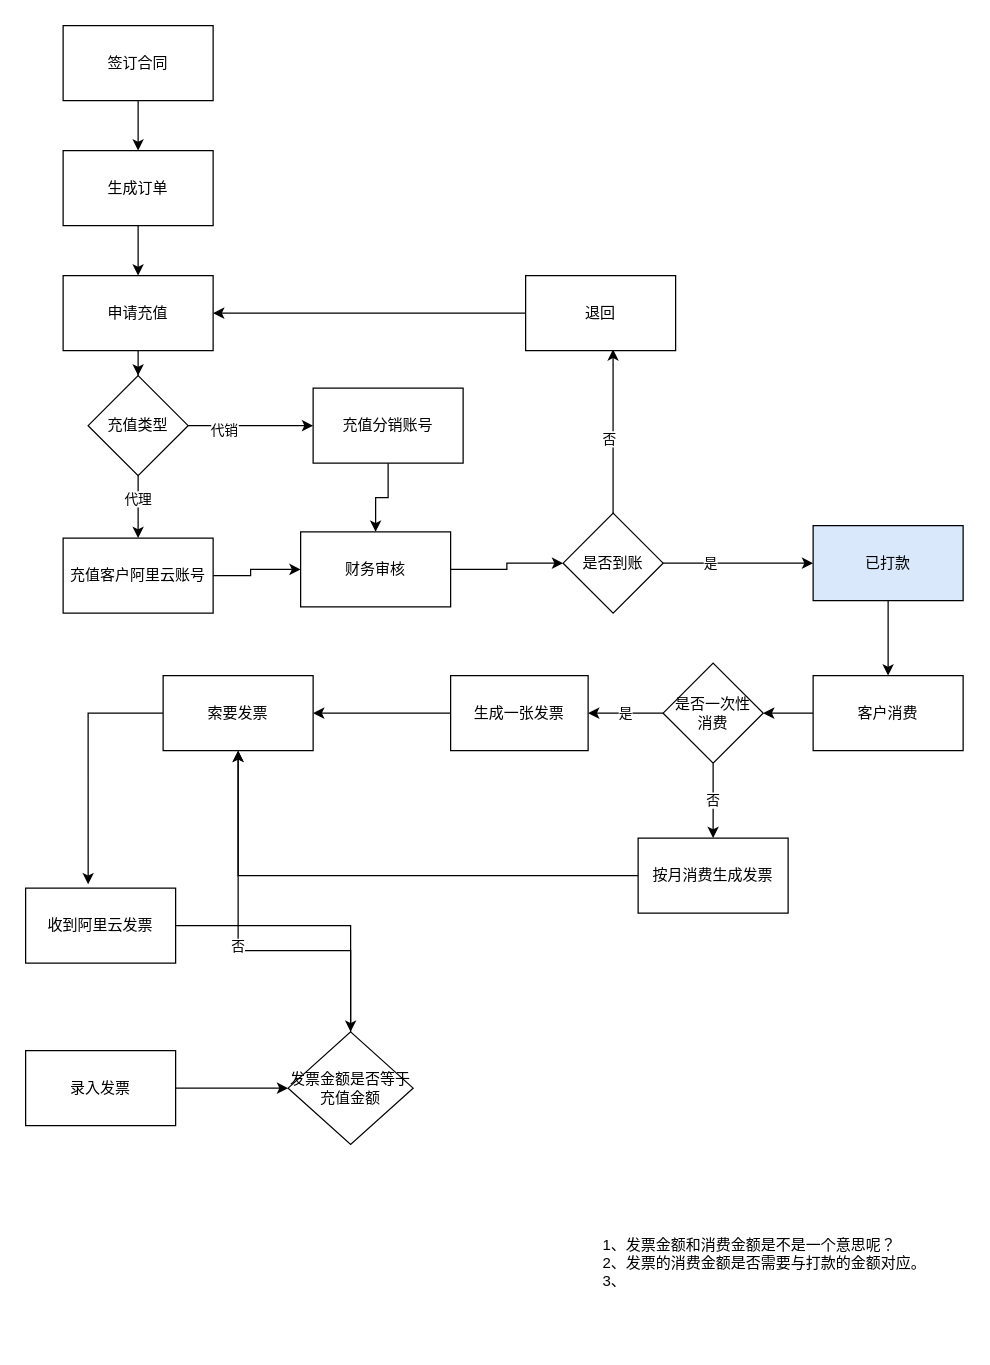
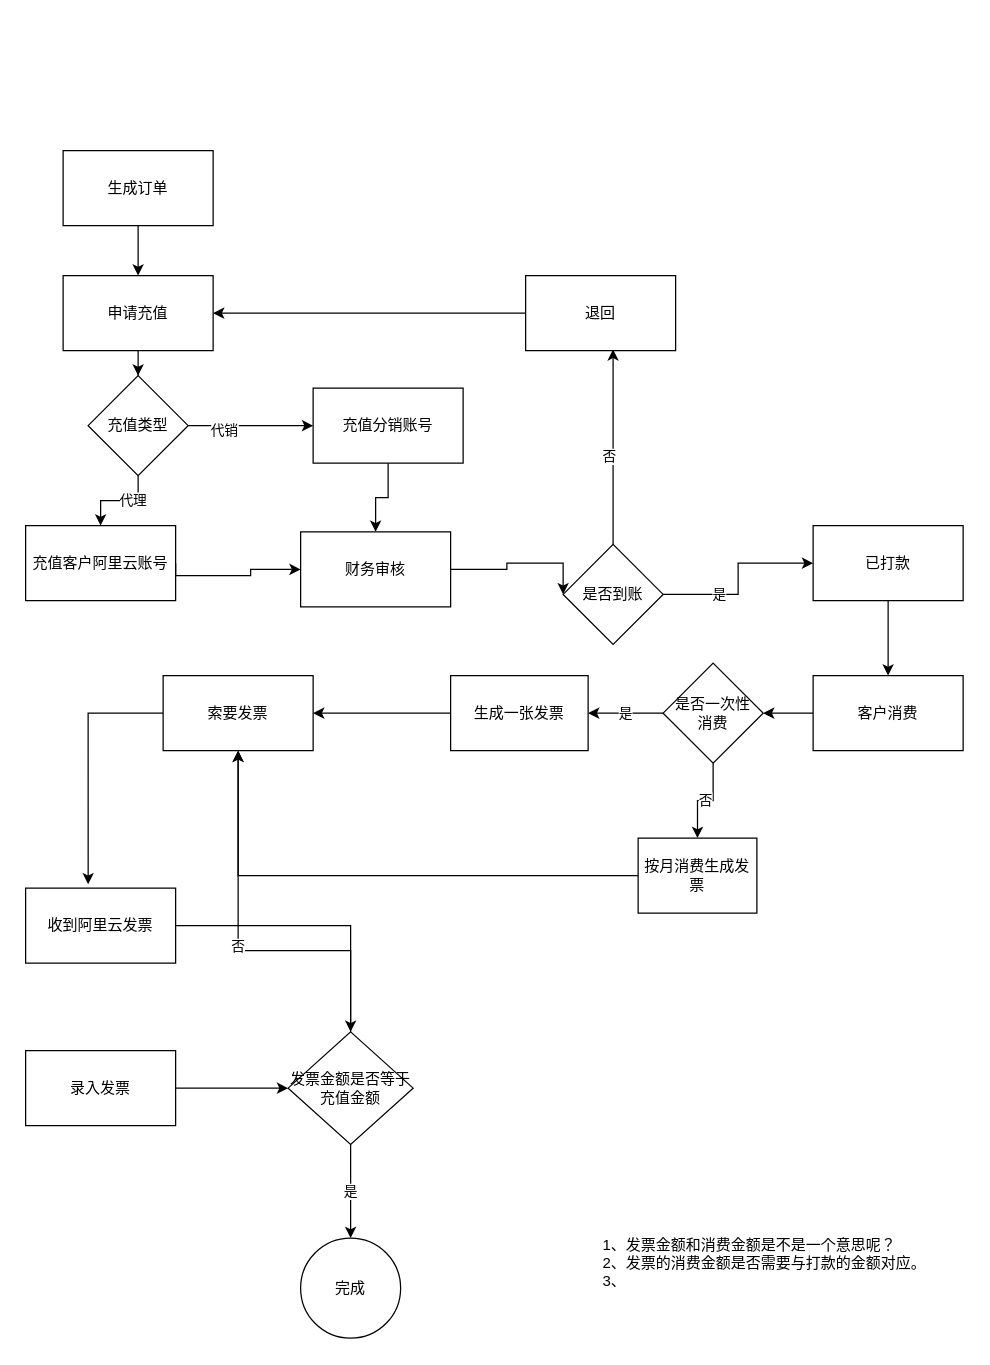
- <mxCell id="3" value="签订合同" style="rounded=0;whiteSpace=wrap;html=1;" parent="1" vertex="1"><mxGeometry x="50" y="20" width="120" height="60" as="geometry" /></mxCell>
- <mxCell id="2" style="edgeStyle=orthogonalEdgeStyle;rounded=0;orthogonalLoop=1;jettySize=auto;html=1;exitX=0.5;exitY=1;exitDx=0;exitDy=0;entryX=0.5;entryY=0;entryDx=0;entryDy=0;" edge="1" parent="1" source="3" target="5"><mxGeometry relative="1" as="geometry" /></mxCell>
- <mxCell id="14" value="是否到账" style="rhombus;whiteSpace=wrap;html=1;" parent="1" vertex="1"><mxGeometry x="450" y="410" width="80" height="80" as="geometry" /></mxCell>
+ <mxCell id="14" value="是否到账" style="rhombus;whiteSpace=wrap;html=1;" parent="1" vertex="1"><mxGeometry x="450" y="435" width="80" height="80" as="geometry" /></mxCell>
- <mxCell id="16" value="已打款" style="rounded=0;whiteSpace=wrap;html=1;fillColor=#dae8fc;" parent="1" vertex="1"><mxGeometry x="650" y="420" width="120" height="60" as="geometry" /></mxCell>
+ <mxCell id="16" value="已打款" style="rounded=0;whiteSpace=wrap;html=1;" parent="1" vertex="1"><mxGeometry x="650" y="420" width="120" height="60" as="geometry" /></mxCell>
- <mxCell id="27" value="充值客户阿里云账号" style="rounded=0;whiteSpace=wrap;html=1;" vertex="1" parent="1"><mxGeometry x="50" y="430" width="120" height="60" as="geometry" /></mxCell>
+ <mxCell id="27" value="充值客户阿里云账号" style="rounded=0;whiteSpace=wrap;html=1;" vertex="1" parent="1"><mxGeometry x="20" y="420" width="120" height="60" as="geometry" /></mxCell>
- <mxCell id="36" value="按月消费生成发票" style="rounded=0;whiteSpace=wrap;html=1;" vertex="1" parent="1"><mxGeometry x="510" y="670" width="120" height="60" as="geometry" /></mxCell>
+ <mxCell id="36" value="按月消费生成发票" style="rounded=0;whiteSpace=wrap;html=1;" vertex="1" parent="1"><mxGeometry x="510" y="670" width="95" height="60" as="geometry" /></mxCell>
+ <mxCell id="44" value="是" style="edgeStyle=orthogonalEdgeStyle;rounded=0;orthogonalLoop=1;jettySize=auto;html=1;" edge="1" parent="1" source="46" target="47"><mxGeometry relative="1" as="geometry" /></mxCell>
+ <mxCell id="47" value="完成" style="ellipse;whiteSpace=wrap;html=1;aspect=fixed;" vertex="1" parent="1"><mxGeometry x="240" y="990" width="80" height="80" as="geometry" /></mxCell>
